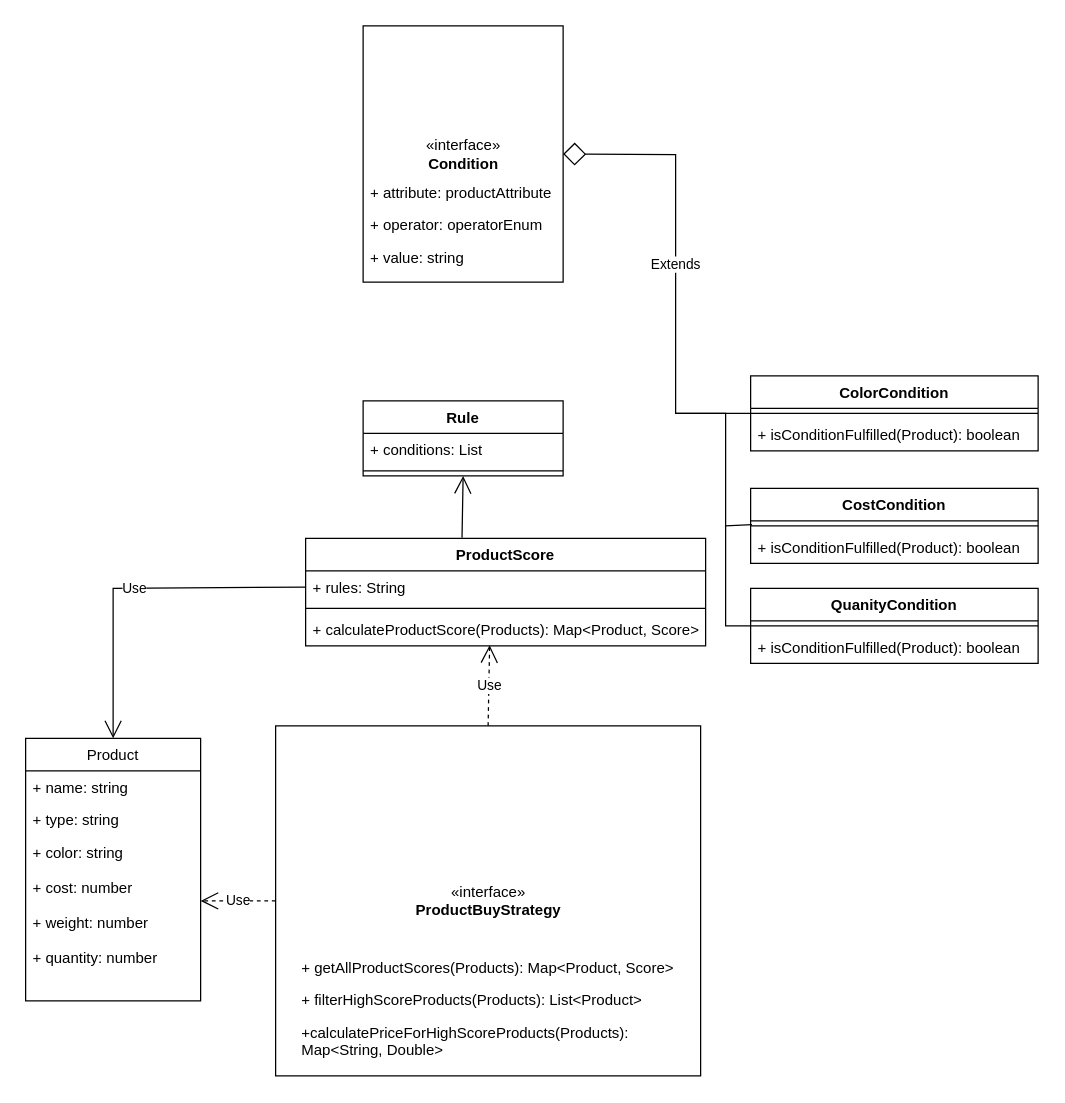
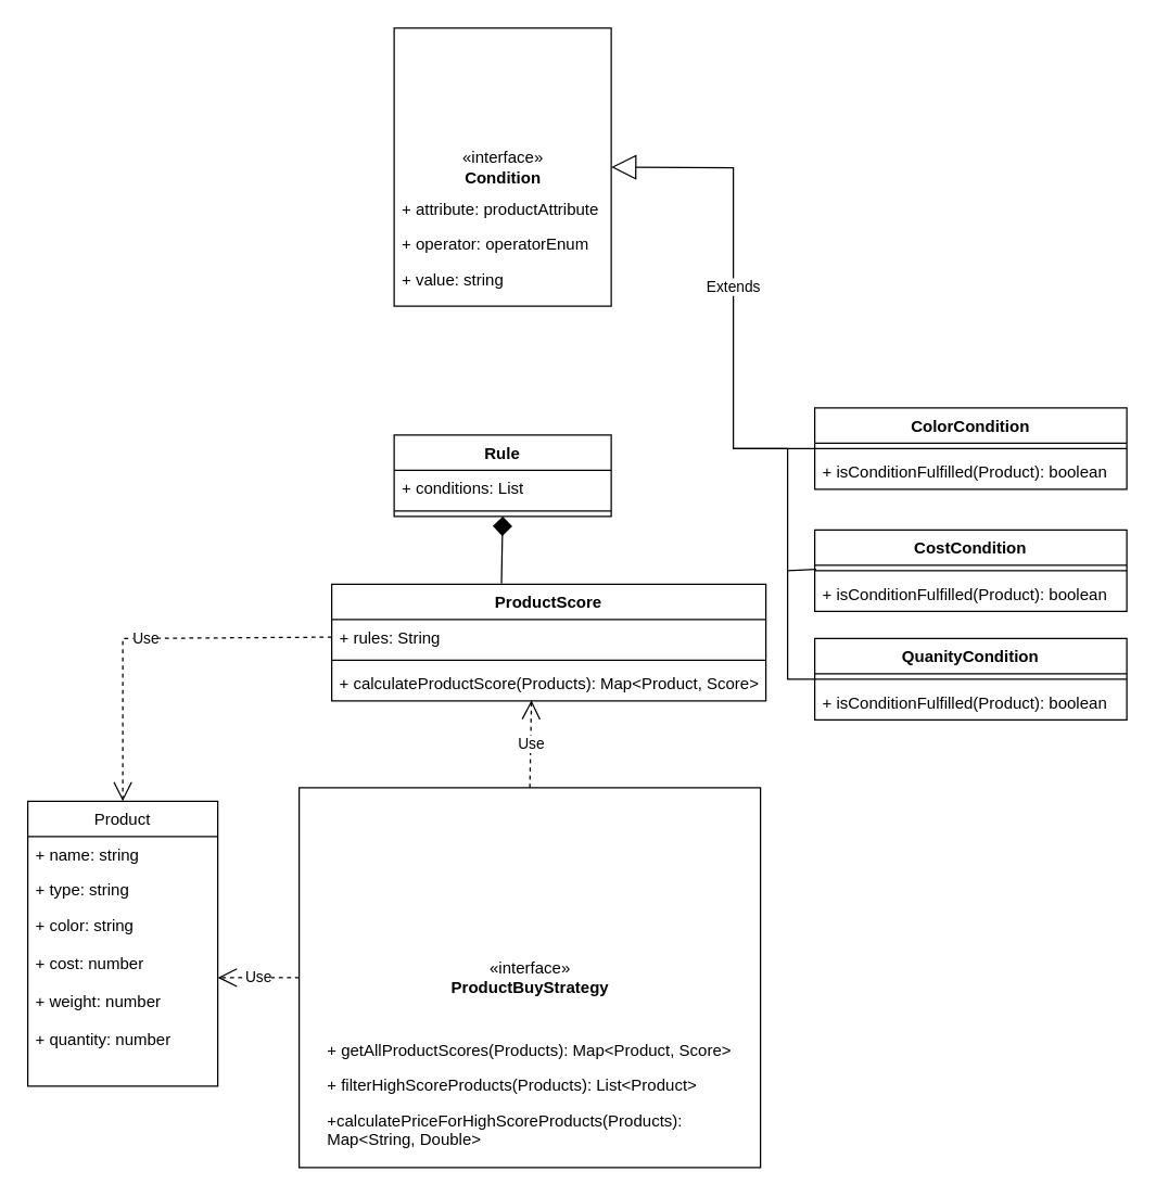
- <mxCell id="27" value="Extends" style="endArrow=diamond;endSize=16;endFill=0;html=1;rounded=0;entryX=1;entryY=0.5;entryDx=0;entryDy=0;exitX=0;exitY=0.5;exitDx=0;exitDy=0;" edge="1" parent="1" source="7" target="6"><mxGeometry width="160" relative="1" as="geometry"><mxPoint x="290" y="470" as="sourcePoint" /><mxPoint x="450" y="470" as="targetPoint" /><Array as="points"><mxPoint x="540" y="330" /><mxPoint x="540" y="123" /></Array></mxGeometry></mxCell>
+ <mxCell id="27" value="Extends" style="endArrow=block;endSize=16;endFill=0;html=1;rounded=0;entryX=1;entryY=0.5;entryDx=0;entryDy=0;exitX=0;exitY=0.5;exitDx=0;exitDy=0;" edge="1" parent="1" source="7" target="6"><mxGeometry width="160" relative="1" as="geometry"><mxPoint x="290" y="470" as="sourcePoint" /><mxPoint x="450" y="470" as="targetPoint" /><Array as="points"><mxPoint x="540" y="330" /><mxPoint x="540" y="123" /></Array></mxGeometry></mxCell>
- <mxCell id="33" value="" style="endArrow=open;endFill=1;endSize=12;html=1;rounded=0;entryX=0.5;entryY=1;entryDx=0;entryDy=0;exitX=0.391;exitY=-0.007;exitDx=0;exitDy=0;exitPerimeter=0;" edge="1" parent="1" source="19" target="16"><mxGeometry width="160" relative="1" as="geometry"><mxPoint x="290" y="530" as="sourcePoint" /><mxPoint x="450" y="530" as="targetPoint" /></mxGeometry></mxCell>
+ <mxCell id="33" value="" style="endArrow=diamond;endFill=1;endSize=12;html=1;rounded=0;entryX=0.5;entryY=1;entryDx=0;entryDy=0;exitX=0.391;exitY=-0.007;exitDx=0;exitDy=0;exitPerimeter=0;" edge="1" parent="1" source="19" target="16"><mxGeometry width="160" relative="1" as="geometry"><mxPoint x="290" y="530" as="sourcePoint" /><mxPoint x="450" y="530" as="targetPoint" /></mxGeometry></mxCell>
- <mxCell id="32" value="Use" style="endArrow=open;endSize=12;dashed=0;html=1;rounded=0;exitX=0;exitY=0.5;exitDx=0;exitDy=0;entryX=0.5;entryY=0;entryDx=0;entryDy=0;" edge="1" parent="1" source="20" target="2"><mxGeometry width="160" relative="1" as="geometry"><mxPoint x="290" y="720" as="sourcePoint" /><mxPoint x="450" y="720" as="targetPoint" /><Array as="points"><mxPoint x="90" y="470" /></Array></mxGeometry></mxCell>
+ <mxCell id="32" value="Use" style="endArrow=open;endSize=12;dashed=1;html=1;rounded=0;exitX=0;exitY=0.5;exitDx=0;exitDy=0;entryX=0.5;entryY=0;entryDx=0;entryDy=0;" edge="1" parent="1" source="20" target="2"><mxGeometry width="160" relative="1" as="geometry"><mxPoint x="290" y="720" as="sourcePoint" /><mxPoint x="450" y="720" as="targetPoint" /><Array as="points"><mxPoint x="90" y="470" /></Array></mxGeometry></mxCell>
